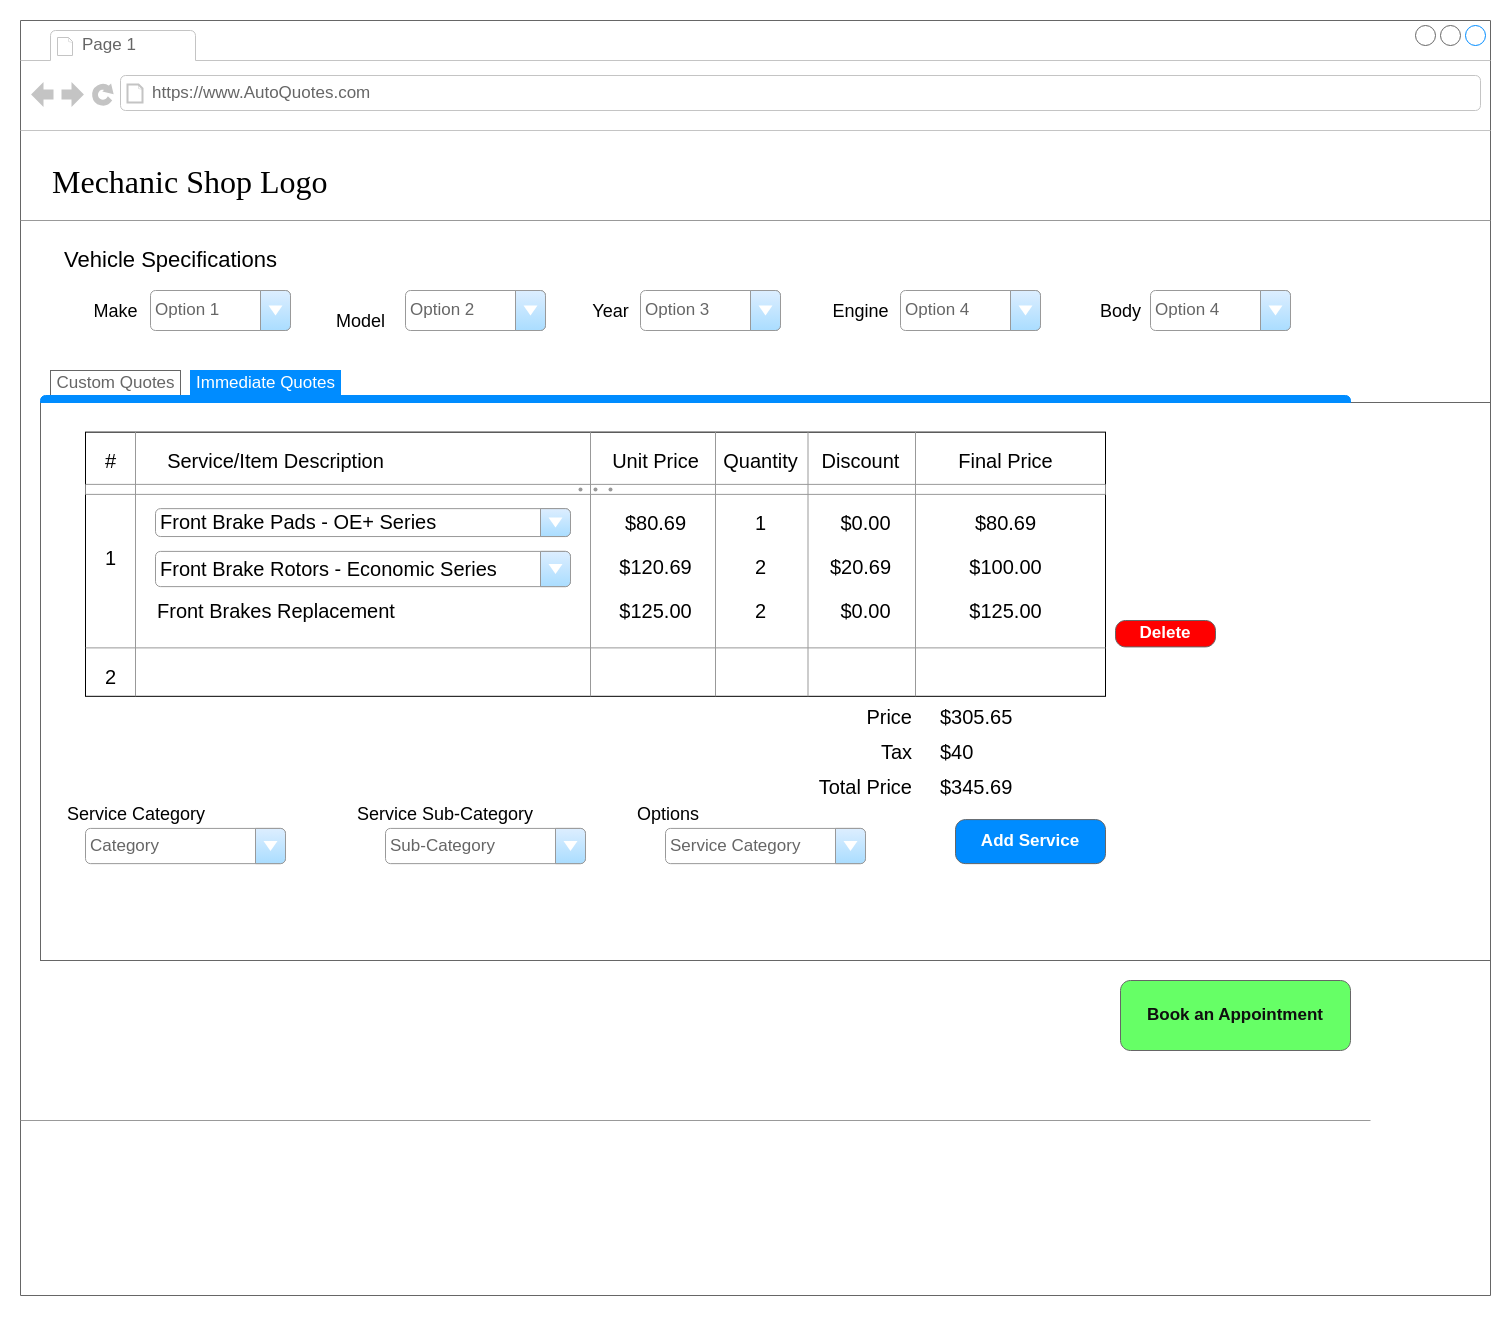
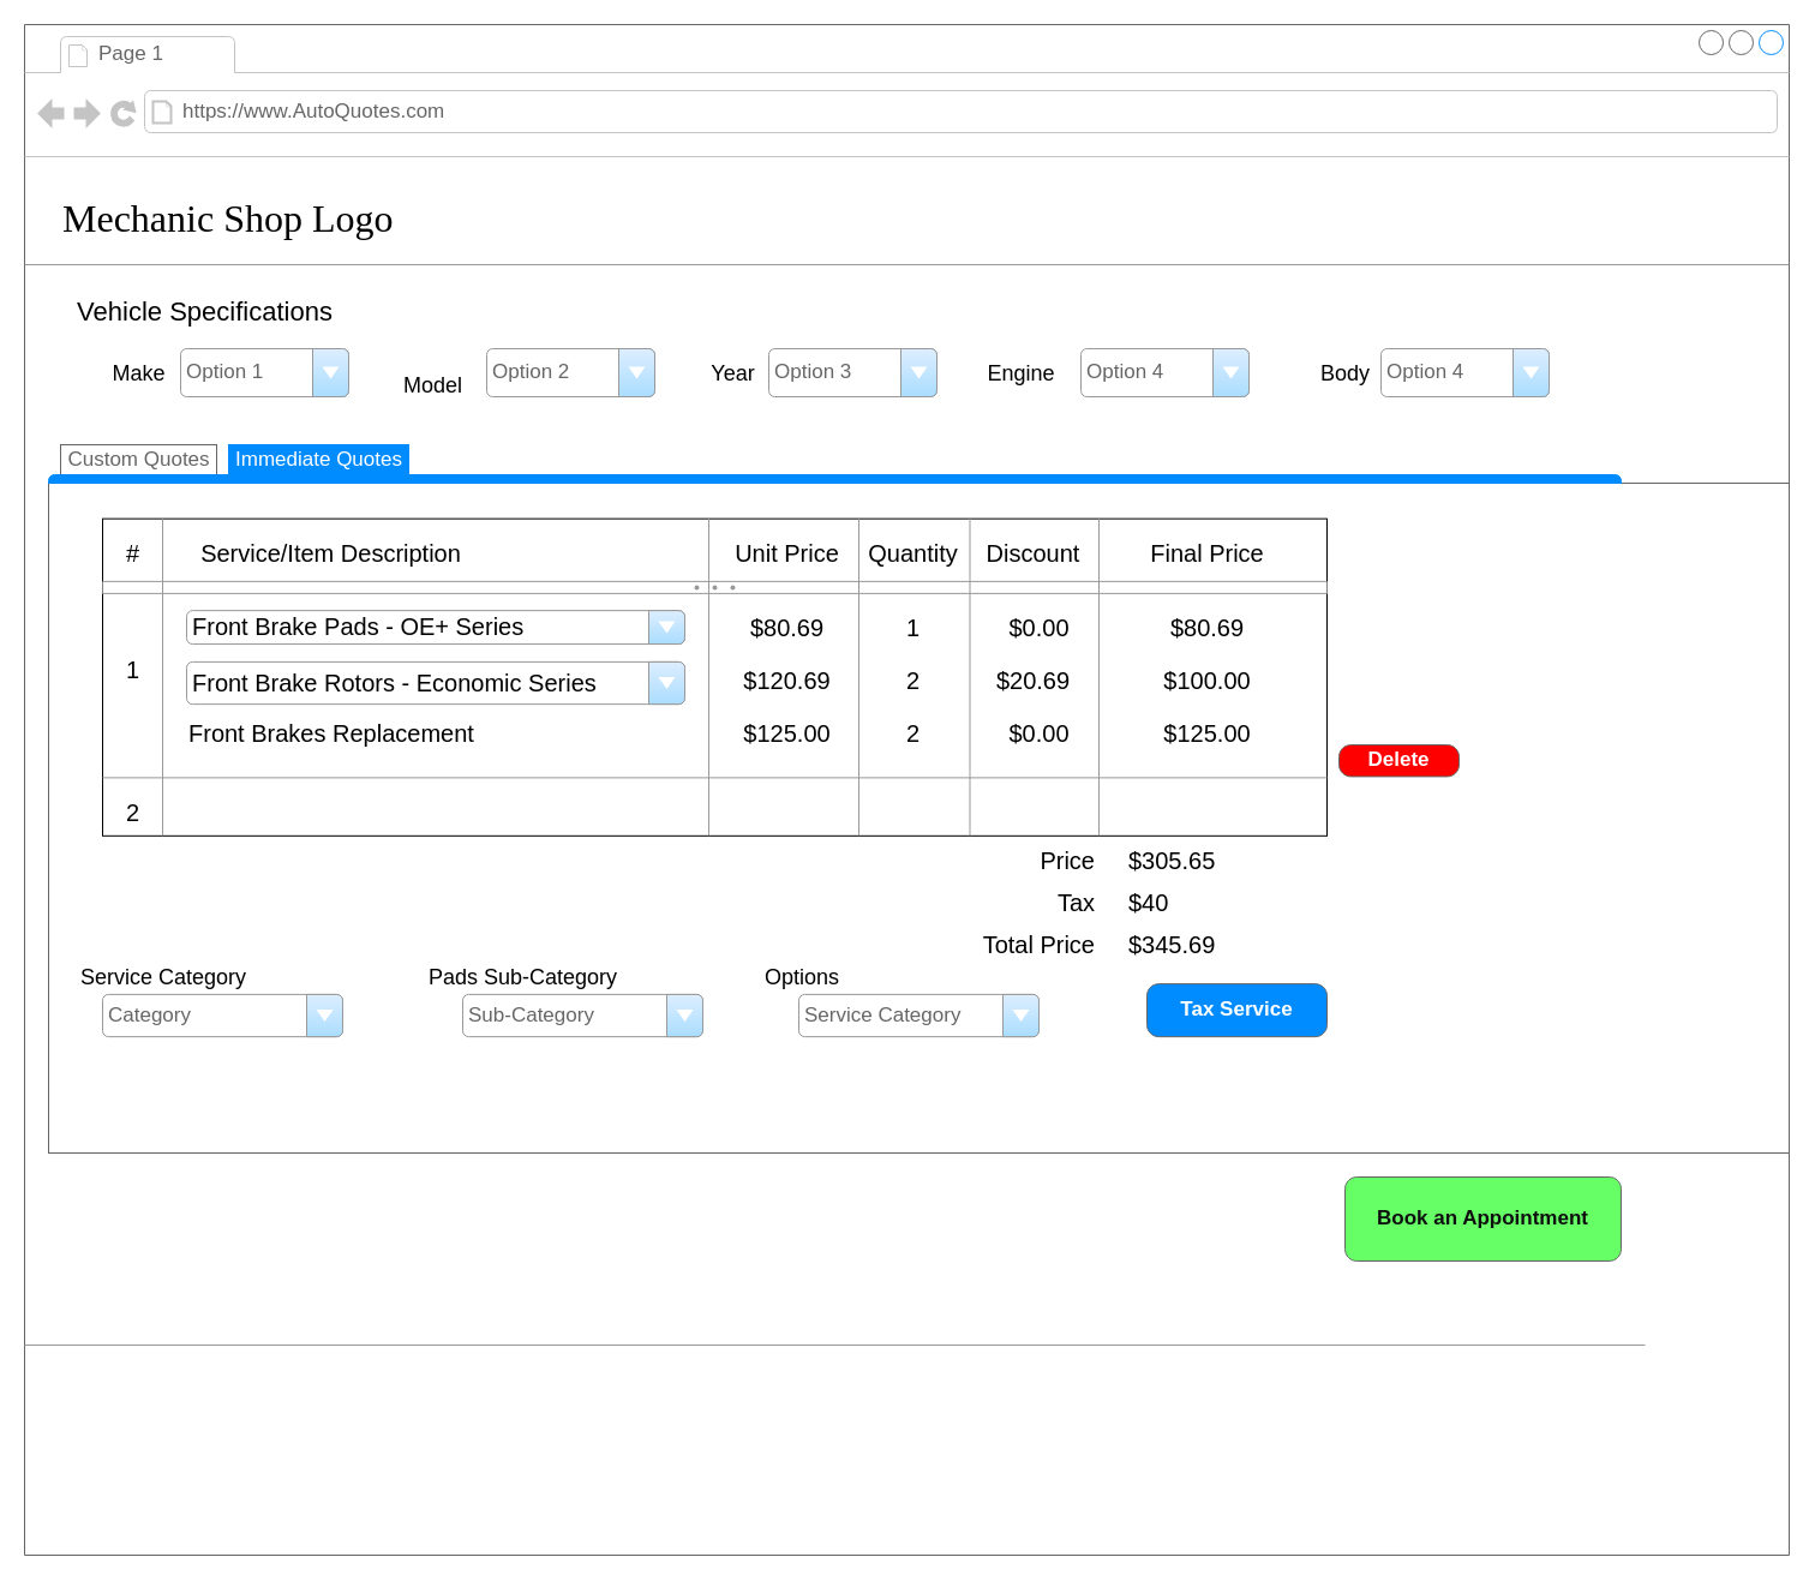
- <mxCell id="15" value="&lt;span style=&quot;font-size: 18px;&quot;&gt;Engine&lt;/span&gt;" style="text;html=1;align=center;verticalAlign=middle;resizable=0;points=[];autosize=1;strokeColor=none;fillColor=none;fontSize=22;" parent="2" vertex="1"><mxGeometry x="800" y="270" width="80" height="40" as="geometry" /></mxCell>
+ <mxCell id="15" value="&lt;span style=&quot;font-size: 18px;&quot;&gt;Engine&lt;/span&gt;" style="text;html=1;align=center;verticalAlign=middle;resizable=0;points=[];autosize=1;strokeColor=none;fillColor=none;fontSize=22;" parent="2" vertex="1"><mxGeometry x="790" y="270" width="80" height="40" as="geometry" /></mxCell>
- <mxCell id="66" value="&lt;font style=&quot;font-size: 18px;&quot;&gt;Service Sub-Category&lt;/font&gt;" style="text;html=1;align=left;verticalAlign=middle;resizable=0;points=[];autosize=1;strokeColor=none;fillColor=none;fontSize=22;" parent="19" vertex="1"><mxGeometry x="315" y="422.687" width="200" height="40" as="geometry" /></mxCell>
+ <mxCell id="66" value="&lt;font style=&quot;font-size: 18px;&quot;&gt;Pads Sub-Category&lt;/font&gt;" style="text;html=1;align=left;verticalAlign=middle;resizable=0;points=[];autosize=1;strokeColor=none;fillColor=none;fontSize=22;" parent="19" vertex="1"><mxGeometry x="315" y="422.687" width="200" height="40" as="geometry" /></mxCell>
- <mxCell id="61" value="Add Service" style="strokeWidth=1;shadow=0;dashed=0;align=center;html=1;shape=mxgraph.mockup.buttons.button;strokeColor=#666666;fontColor=#ffffff;mainText=;buttonStyle=round;fontSize=17;fontStyle=1;fillColor=#008cff;whiteSpace=wrap;" parent="19" vertex="1"><mxGeometry x="915" y="449.104" width="150" height="44.03" as="geometry" /></mxCell>
+ <mxCell id="61" value="Tax Service" style="strokeWidth=1;shadow=0;dashed=0;align=center;html=1;shape=mxgraph.mockup.buttons.button;strokeColor=#666666;fontColor=#ffffff;mainText=;buttonStyle=round;fontSize=17;fontStyle=1;fillColor=#008cff;whiteSpace=wrap;" parent="19" vertex="1"><mxGeometry x="915" y="449.104" width="150" height="44.03" as="geometry" /></mxCell>
